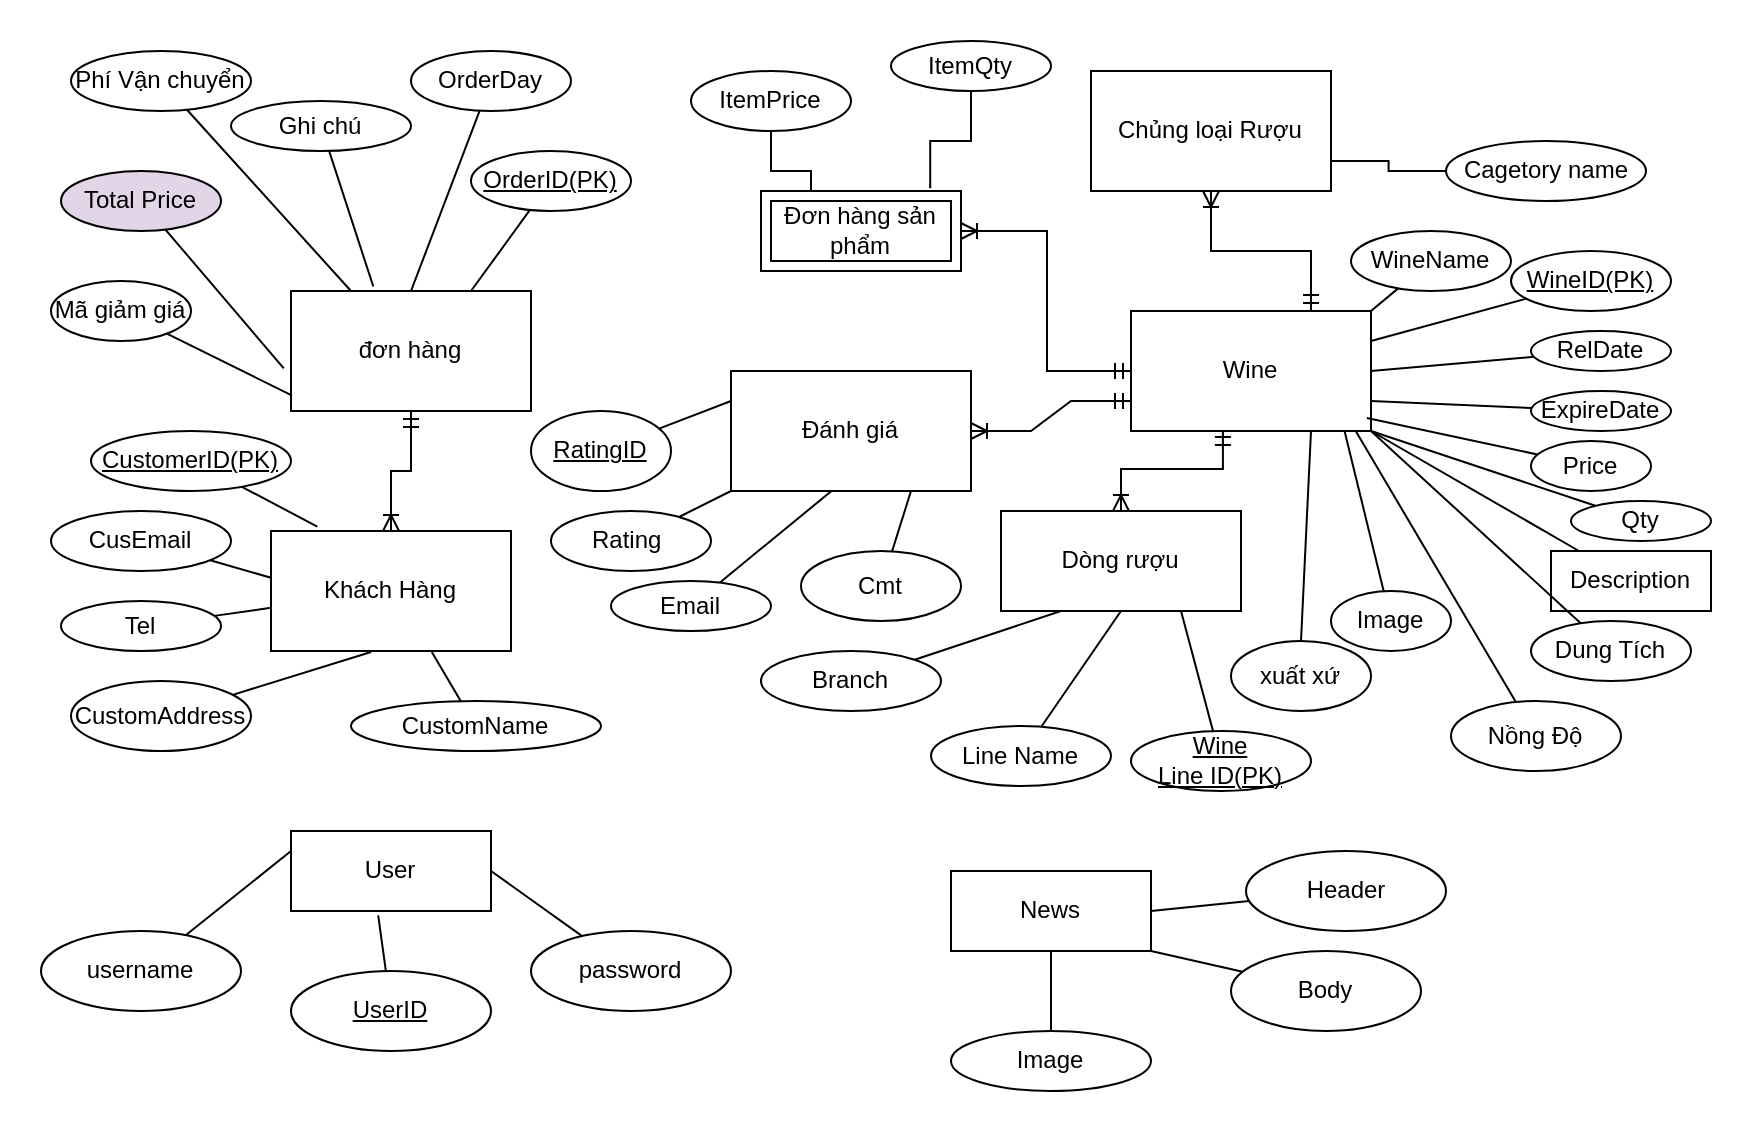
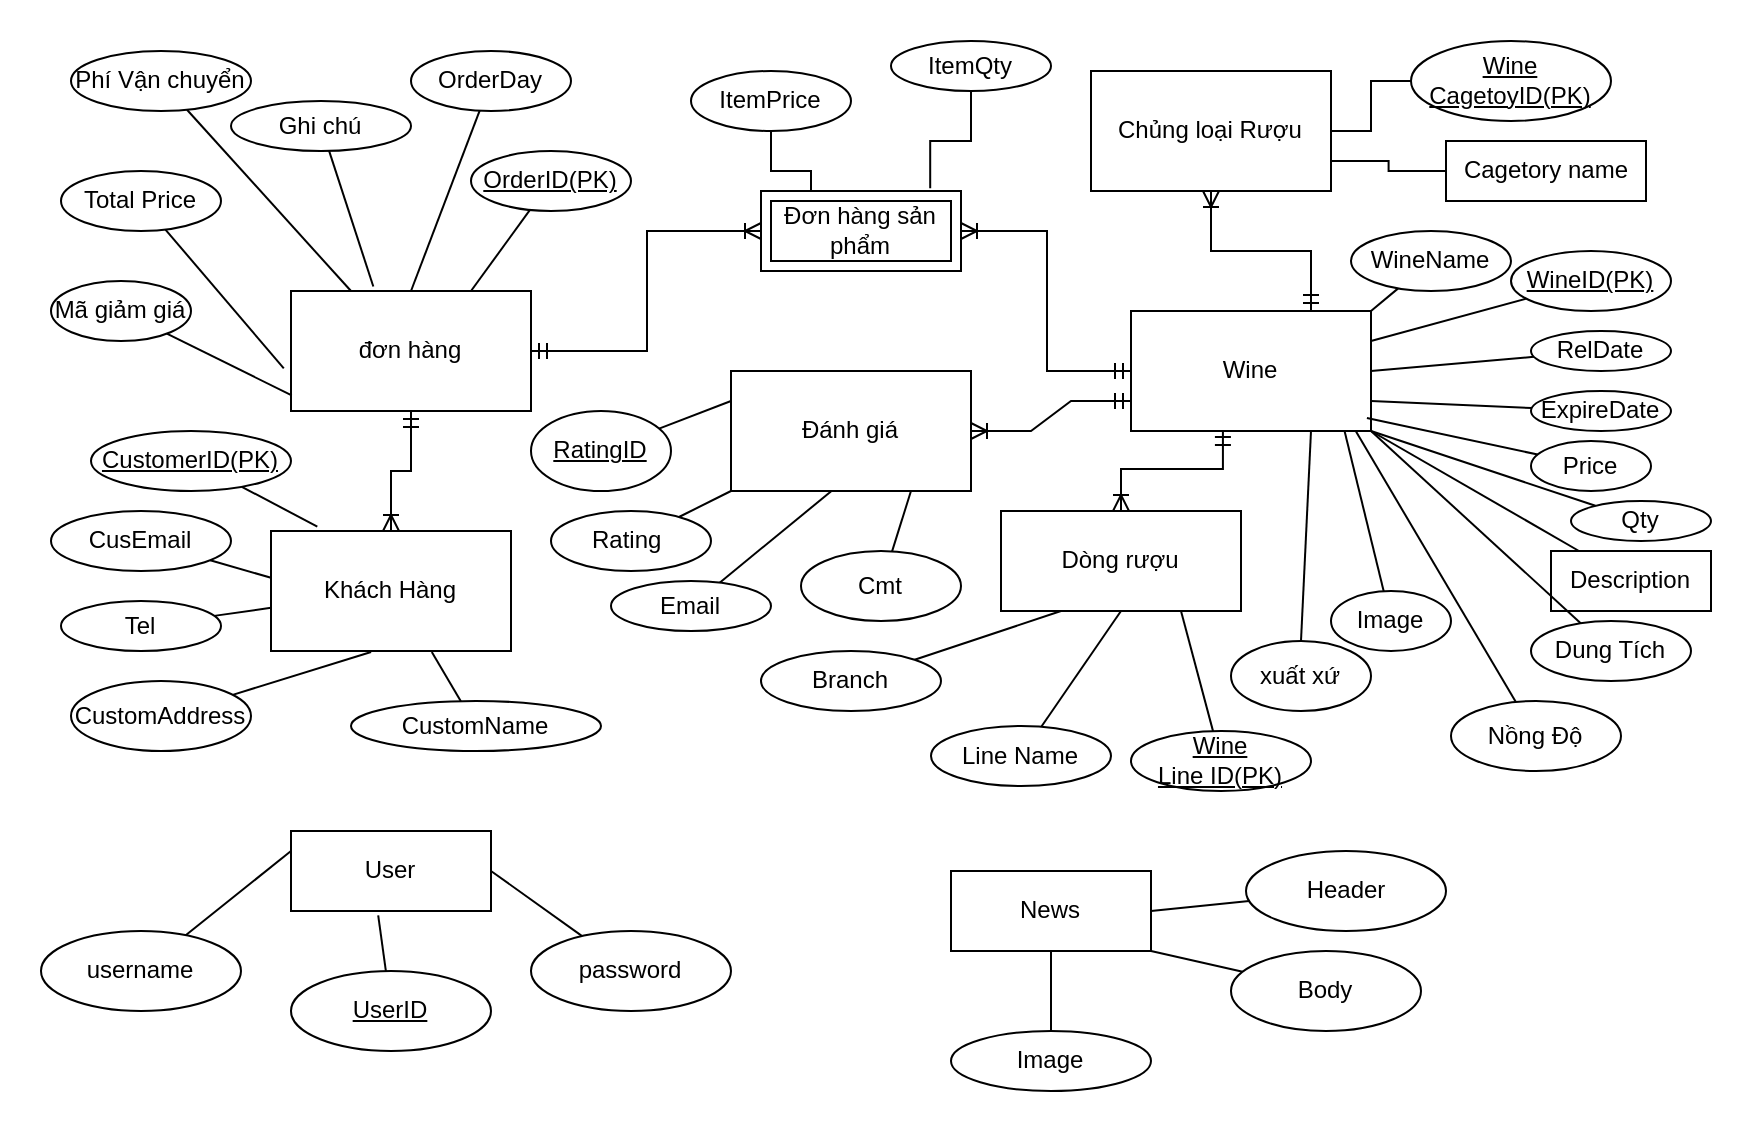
+ <mxCell id="57" value="Wine&lt;br style=&quot;border-color: var(--border-color);&quot;&gt;CagetoyID(PK)" style="ellipse;whiteSpace=wrap;html=1;align=center;fontStyle=4;" parent="1" vertex="1"><mxGeometry x="705" y="20" width="100" height="40" as="geometry" /></mxCell>
+ <mxCell id="56" style="edgeStyle=orthogonalEdgeStyle;rounded=0;orthogonalLoop=1;jettySize=auto;html=1;entryX=1;entryY=0.5;entryDx=0;entryDy=0;endArrow=none;endFill=0;" parent="1" source="57" target="10" edge="1"><mxGeometry relative="1" as="geometry"><Array as="points"><mxPoint x="685" y="40" /><mxPoint x="685" y="65" /></Array></mxGeometry></mxCell>
- <mxCell id="55" value="Cagetory name" style="ellipse;whiteSpace=wrap;html=1;align=center;" parent="1" vertex="1"><mxGeometry x="722.5" y="70" width="100" height="30" as="geometry" /></mxCell>
+ <mxCell id="55" value="Cagetory name" style="whiteSpace=wrap;html=1;align=center;rounded=0;" parent="1" vertex="1"><mxGeometry x="722.5" y="70" width="100" height="30" as="geometry" /></mxCell>
- <mxCell id="39" value="Total Price" style="ellipse;whiteSpace=wrap;html=1;align=center;fillColor=#e1d5e7;" parent="1" vertex="1"><mxGeometry x="30" y="85" width="80" height="30" as="geometry" /></mxCell>
+ <mxCell id="39" value="Total Price" style="ellipse;whiteSpace=wrap;html=1;align=center;" parent="1" vertex="1"><mxGeometry x="30" y="85" width="80" height="30" as="geometry" /></mxCell>
+ <mxCell id="5" value="" style="edgeStyle=elbowEdgeStyle;fontSize=12;html=1;endArrow=ERoneToMany;startArrow=ERmandOne;rounded=0;exitX=1;exitY=0.5;exitDx=0;exitDy=0;entryX=0;entryY=0.5;entryDx=0;entryDy=0;" parent="1" source="7" target="13" edge="1"><mxGeometry width="100" height="100" relative="1" as="geometry"><mxPoint x="275" y="165" as="sourcePoint" /><mxPoint x="345" y="165" as="targetPoint" /></mxGeometry></mxCell>
